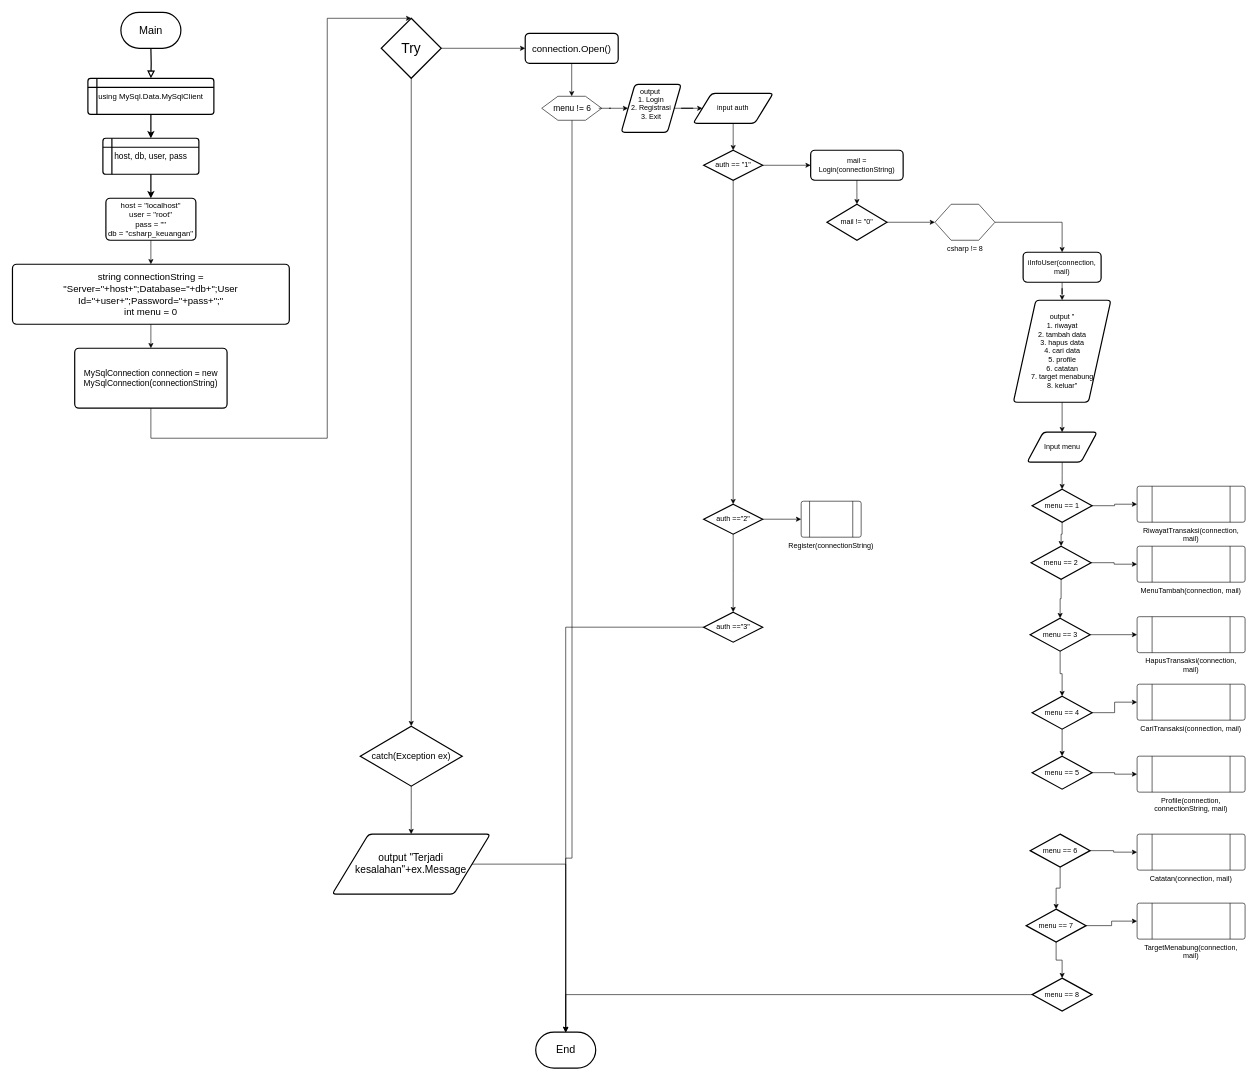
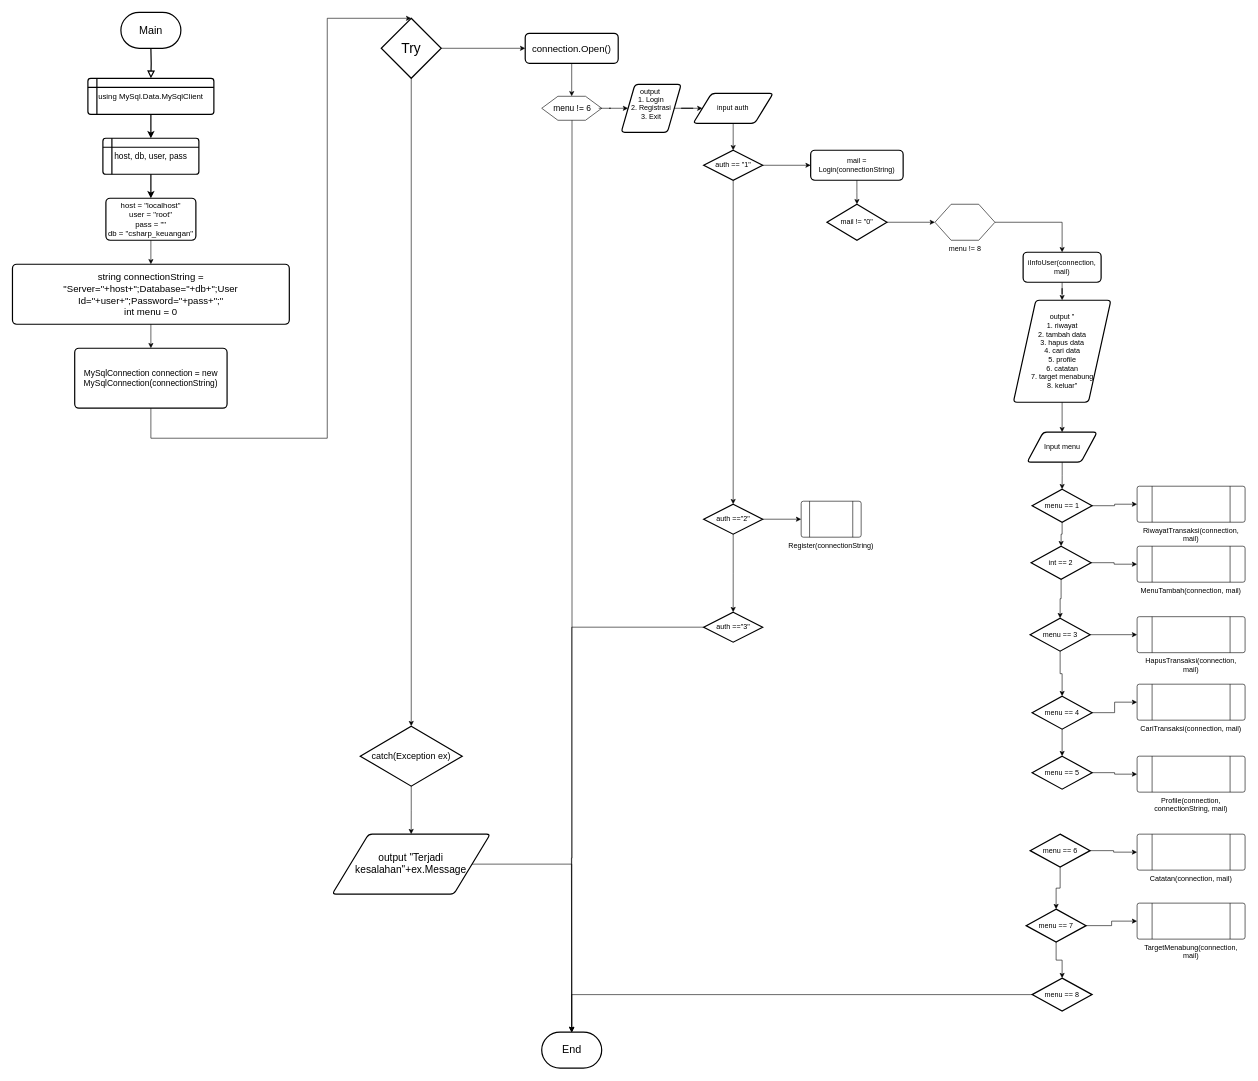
- <mxCell id="42" value="csharp != 8" style="verticalLabelPosition=bottom;verticalAlign=top;html=1;shape=hexagon;perimeter=hexagonPerimeter2;arcSize=6;size=0.27;" vertex="1" parent="1"><mxGeometry x="1558" y="340" width="100" height="60" as="geometry" /></mxCell>
+ <mxCell id="42" value="menu != 8" style="verticalLabelPosition=bottom;verticalAlign=top;html=1;shape=hexagon;perimeter=hexagonPerimeter2;arcSize=6;size=0.27;" vertex="1" parent="1"><mxGeometry x="1558" y="340" width="100" height="60" as="geometry" /></mxCell>
- <mxCell id="53" value="menu == 2" style="strokeWidth=2;html=1;shape=mxgraph.flowchart.decision;whiteSpace=wrap;" vertex="1" parent="1"><mxGeometry x="1718.33" y="910" width="100" height="55" as="geometry" /></mxCell>
+ <mxCell id="53" value="int == 2" style="strokeWidth=2;html=1;shape=mxgraph.flowchart.decision;whiteSpace=wrap;" vertex="1" parent="1"><mxGeometry x="1718.33" y="910" width="100" height="55" as="geometry" /></mxCell>
- <mxCell id="16" value="&lt;font style=&quot;font-size: 18px;&quot;&gt;End&lt;/font&gt;" style="strokeWidth=2;html=1;shape=mxgraph.flowchart.terminator;whiteSpace=wrap;" vertex="1" parent="1"><mxGeometry x="892.5" y="1720" width="100" height="60" as="geometry" /></mxCell>
+ <mxCell id="16" value="&lt;font style=&quot;font-size: 18px;&quot;&gt;End&lt;/font&gt;" style="strokeWidth=2;html=1;shape=mxgraph.flowchart.terminator;whiteSpace=wrap;" vertex="1" parent="1"><mxGeometry x="902.5" y="1720" width="100" height="60" as="geometry" /></mxCell>
